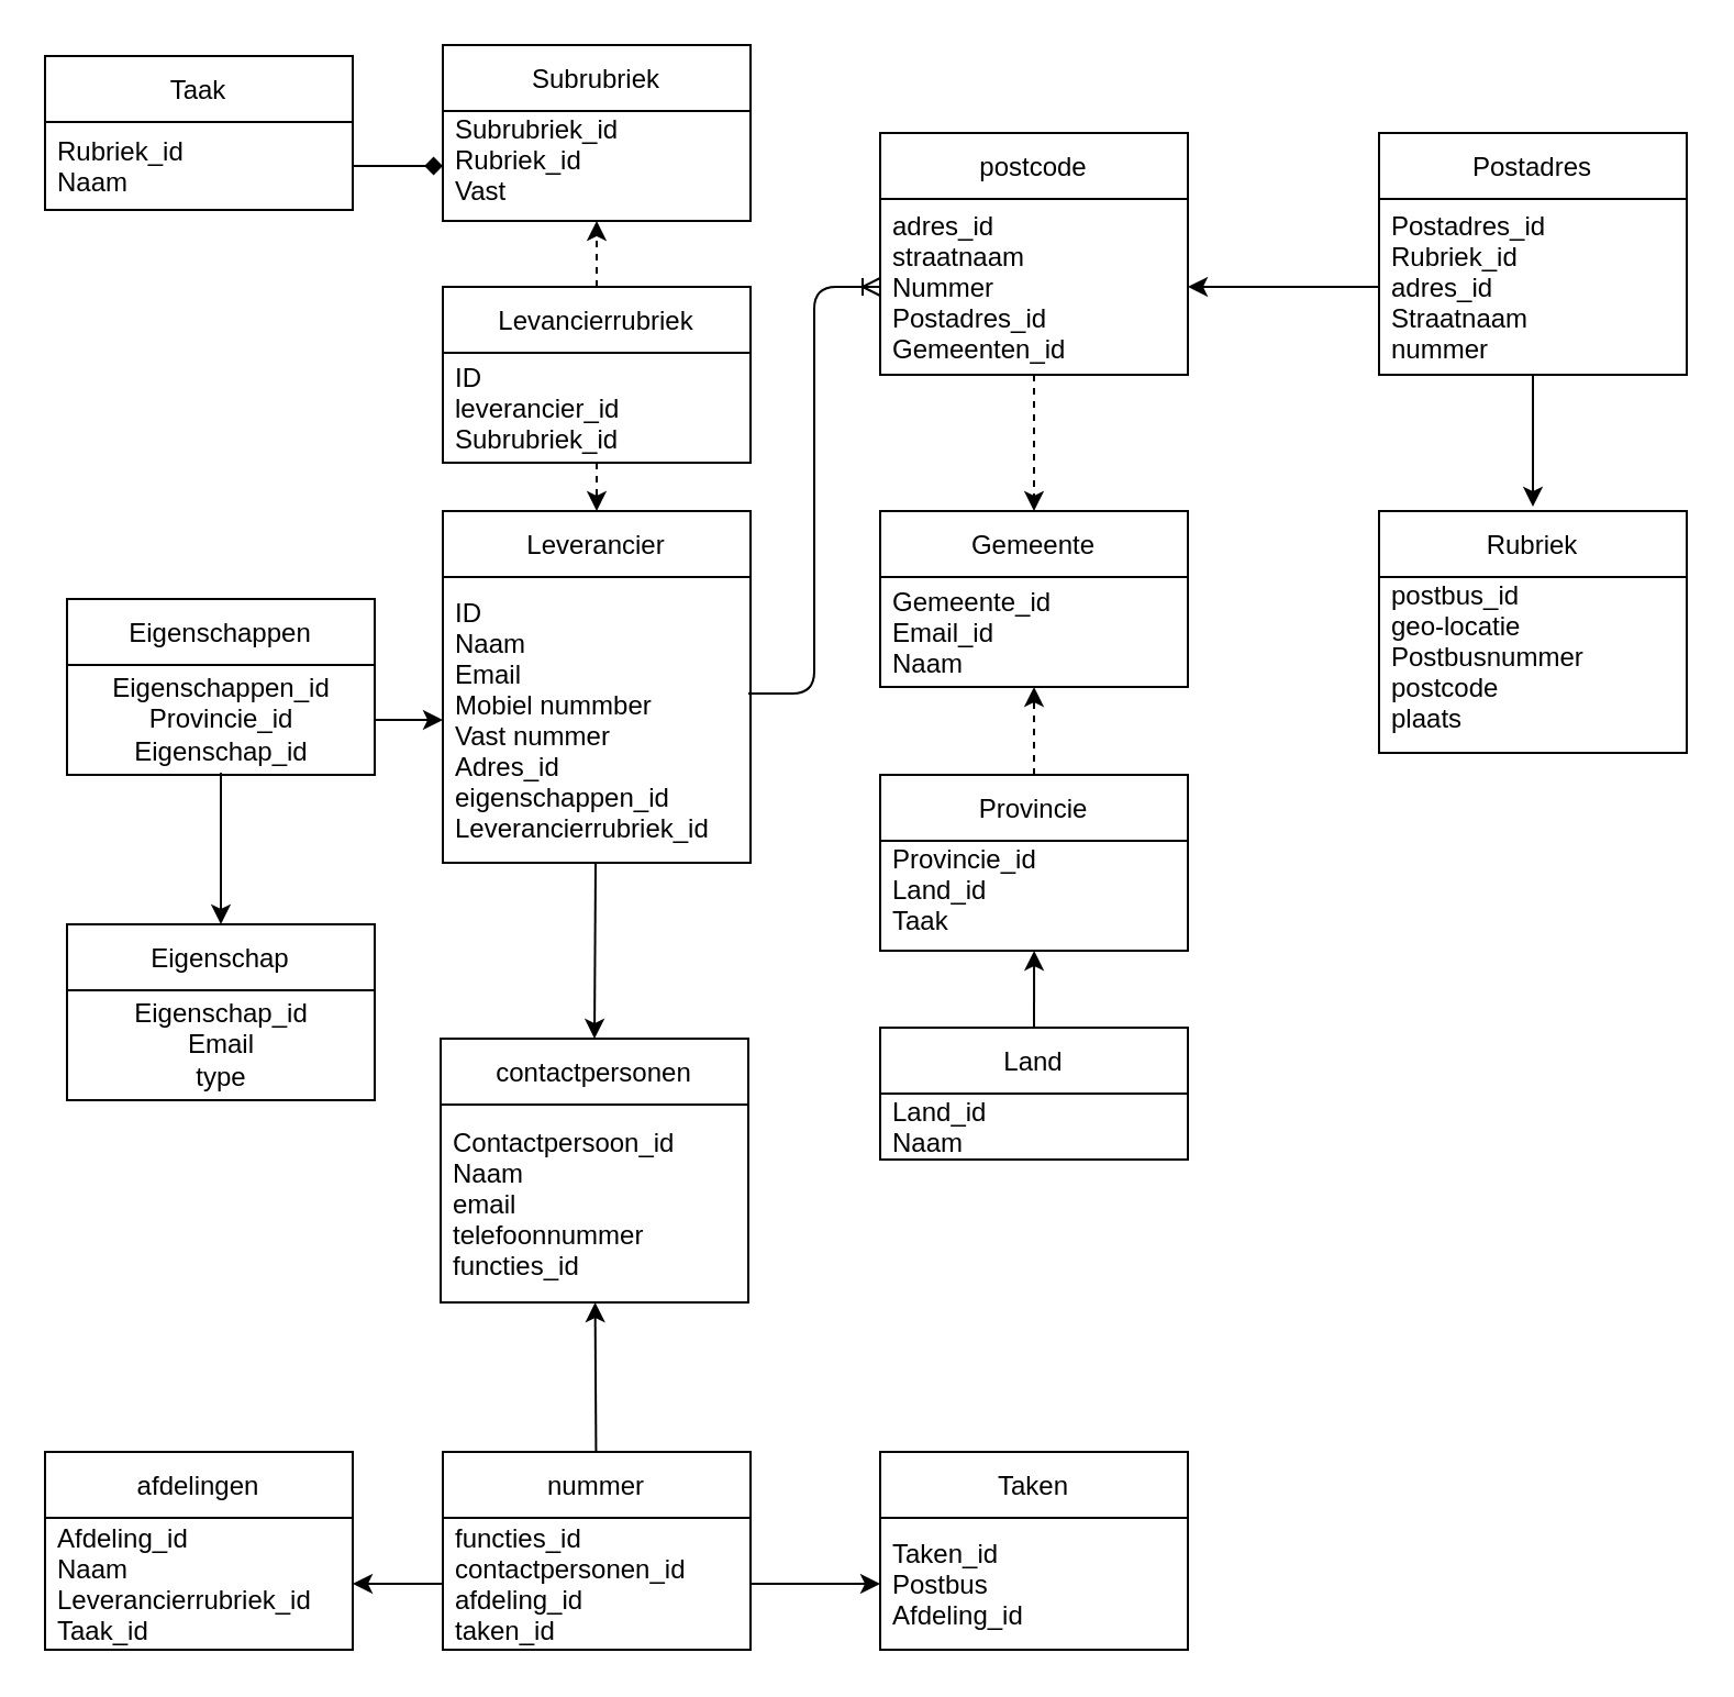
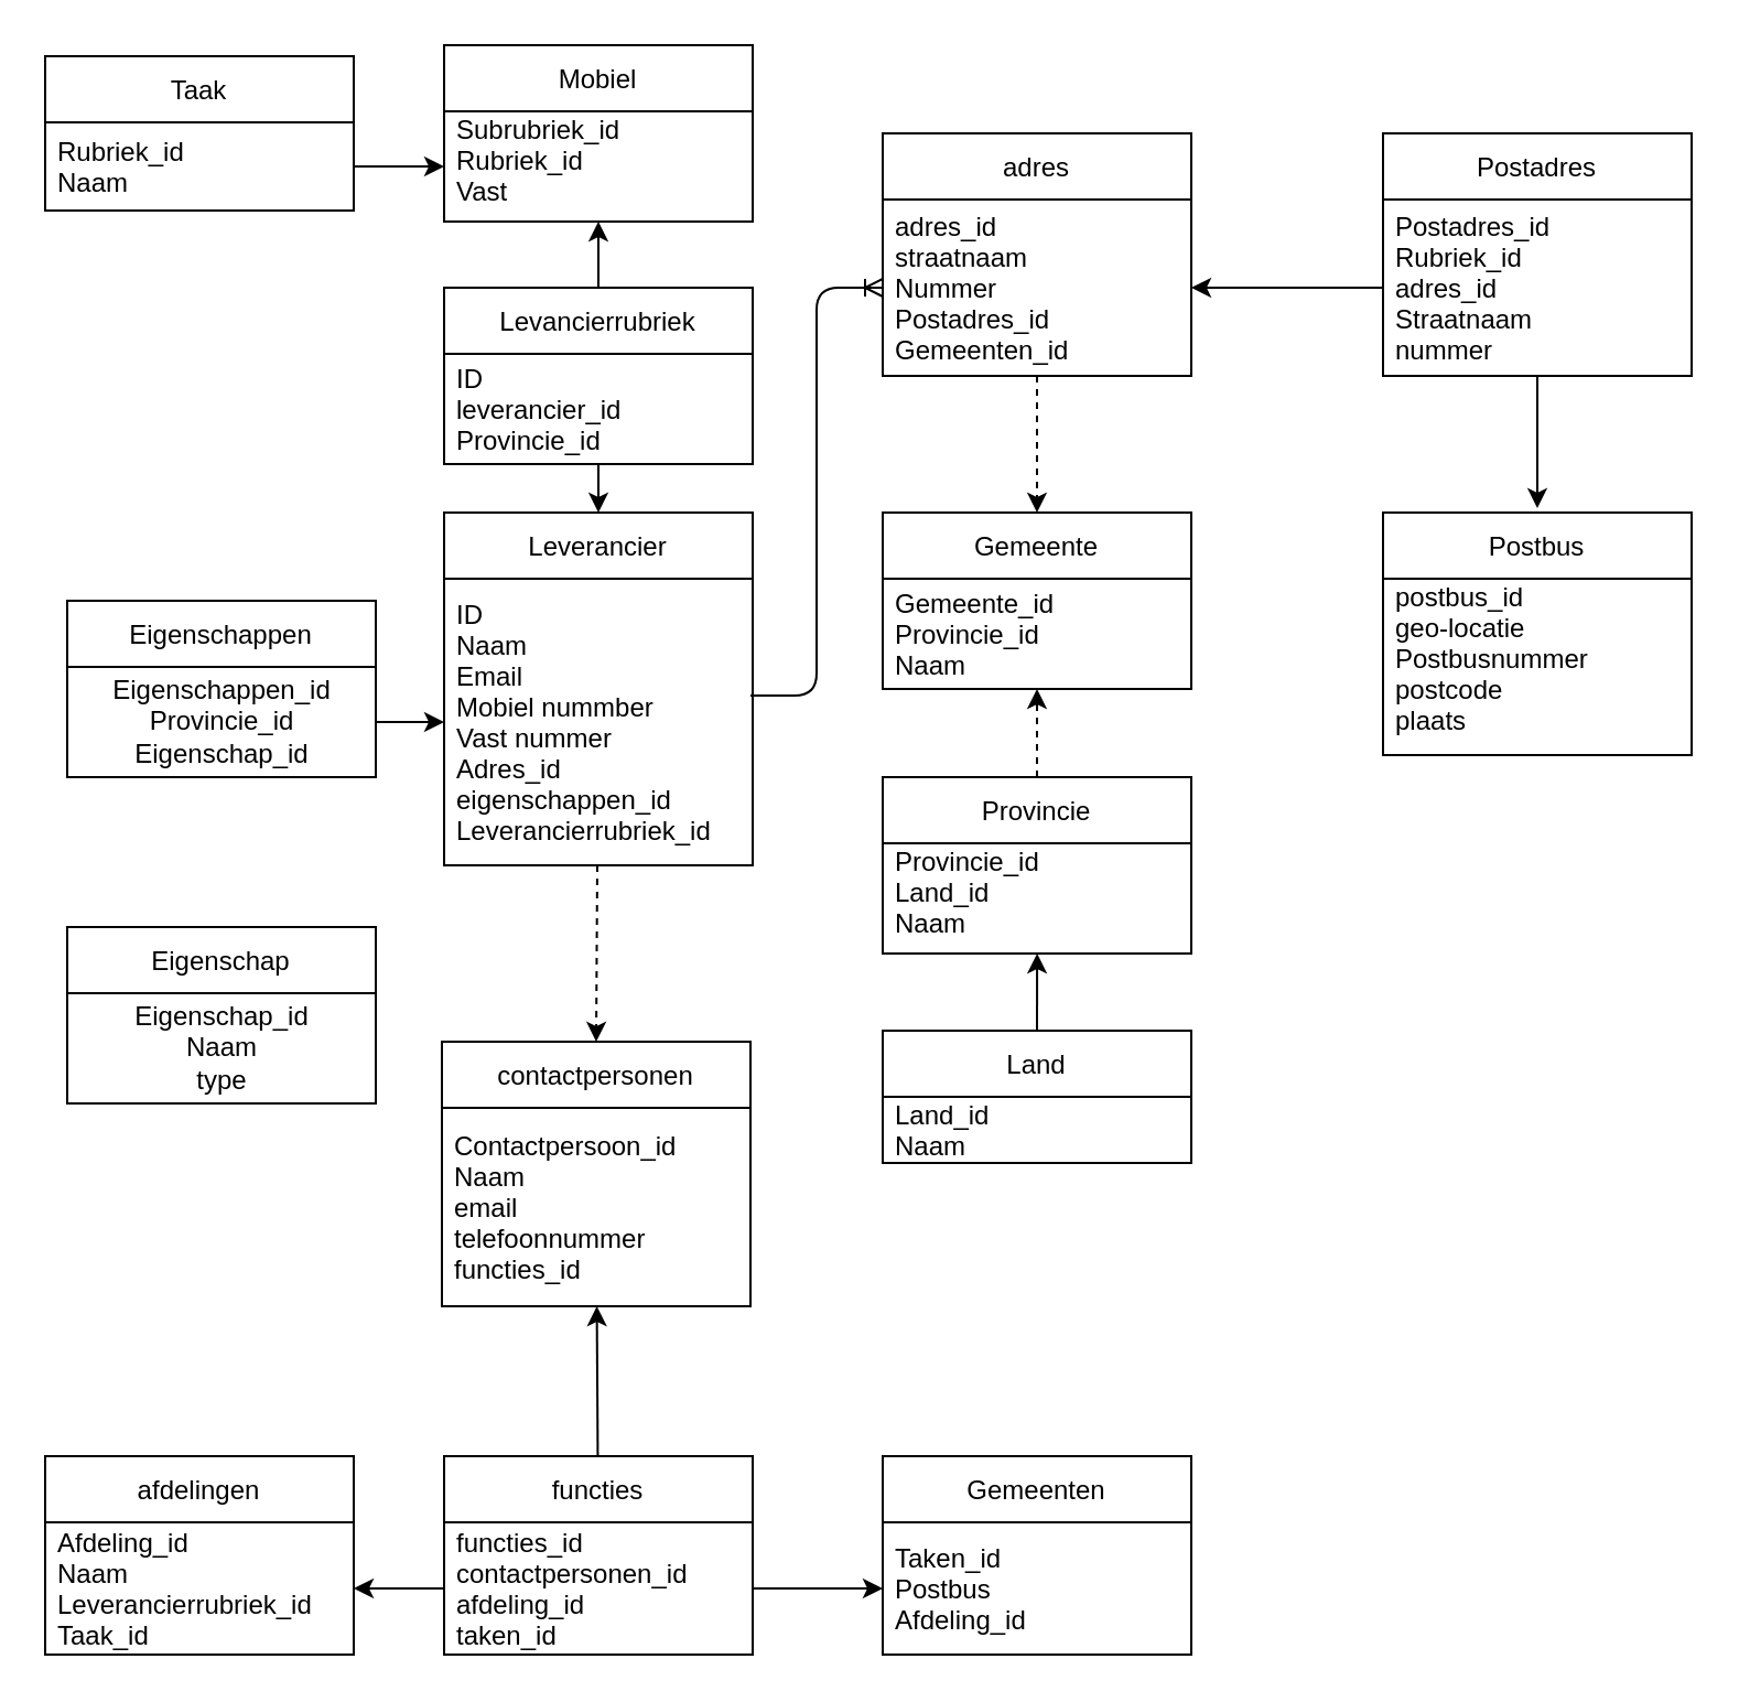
- <mxCell id="23" value="Subrubriek" style="swimlane;fontStyle=0;childLayout=stackLayout;horizontal=1;startSize=30;horizontalStack=0;resizeParent=1;resizeParentMax=0;resizeLast=0;collapsible=1;marginBottom=0;" parent="1" vertex="1"><mxGeometry x="201" y="20" width="140" height="80" as="geometry"><mxRectangle y="115" width="90" height="30" as="alternateBounds" /></mxGeometry></mxCell>
+ <mxCell id="23" value="Mobiel" style="swimlane;fontStyle=0;childLayout=stackLayout;horizontal=1;startSize=30;horizontalStack=0;resizeParent=1;resizeParentMax=0;resizeLast=0;collapsible=1;marginBottom=0;" parent="1" vertex="1"><mxGeometry x="201" y="20" width="140" height="80" as="geometry"><mxRectangle y="115" width="90" height="30" as="alternateBounds" /></mxGeometry></mxCell>
- <mxCell id="22" value="" style="edgeStyle=none;html=1;entryX=0;entryY=0.5;entryDx=0;entryDy=0;exitX=1;exitY=0.5;exitDx=0;exitDy=0;endArrow=diamond;" edge="1" parent="1" source="6" target="24"><mxGeometry relative="1" as="geometry"><mxPoint x="150" y="120" as="sourcePoint" /></mxGeometry></mxCell>
+ <mxCell id="22" value="" style="edgeStyle=none;html=1;entryX=0;entryY=0.5;entryDx=0;entryDy=0;exitX=1;exitY=0.5;exitDx=0;exitDy=0;" edge="1" parent="1" source="6" target="24"><mxGeometry relative="1" as="geometry"><mxPoint x="150" y="120" as="sourcePoint" /></mxGeometry></mxCell>
- <mxCell id="8" value="postcode" style="swimlane;fontStyle=0;childLayout=stackLayout;horizontal=1;startSize=30;horizontalStack=0;resizeParent=1;resizeParentMax=0;resizeLast=0;collapsible=1;marginBottom=0;" parent="1" vertex="1"><mxGeometry x="400" y="60" width="140" height="110" as="geometry" /></mxCell>
+ <mxCell id="8" value="adres" style="swimlane;fontStyle=0;childLayout=stackLayout;horizontal=1;startSize=30;horizontalStack=0;resizeParent=1;resizeParentMax=0;resizeLast=0;collapsible=1;marginBottom=0;" parent="1" vertex="1"><mxGeometry x="400" y="60" width="140" height="110" as="geometry" /></mxCell>
- <mxCell id="36" value="" style="edgeStyle=none;html=1;dashed=1;" edge="1" parent="1" source="37" target="24"><mxGeometry relative="1" as="geometry" /></mxCell>
+ <mxCell id="36" value="" style="edgeStyle=none;html=1;" edge="1" parent="1" source="37" target="24"><mxGeometry relative="1" as="geometry" /></mxCell>
- <mxCell id="38" value="ID&#10;leverancier_id&#10;Subrubriek_id" style="text;strokeColor=none;fillColor=none;align=left;verticalAlign=middle;spacingLeft=4;spacingRight=4;overflow=hidden;points=[[0,0.5],[1,0.5]];portConstraint=eastwest;rotatable=0;" parent="37" vertex="1"><mxGeometry y="30" width="140" height="50" as="geometry" /></mxCell>
+ <mxCell id="38" value="ID&#10;leverancier_id&#10;Provincie_id" style="text;strokeColor=none;fillColor=none;align=left;verticalAlign=middle;spacingLeft=4;spacingRight=4;overflow=hidden;points=[[0,0.5],[1,0.5]];portConstraint=eastwest;rotatable=0;" parent="37" vertex="1"><mxGeometry y="30" width="140" height="50" as="geometry" /></mxCell>
- <mxCell id="35" value="" style="edgeStyle=none;html=1;entryX=0.5;entryY=0;entryDx=0;entryDy=0;dashed=1;" parent="1" source="37" target="3" edge="1"><mxGeometry relative="1" as="geometry"><mxPoint x="260" y="220" as="targetPoint" /></mxGeometry></mxCell>
+ <mxCell id="35" value="" style="edgeStyle=none;html=1;entryX=0.5;entryY=0;entryDx=0;entryDy=0;" parent="1" source="37" target="3" edge="1"><mxGeometry relative="1" as="geometry"><mxPoint x="260" y="220" as="targetPoint" /></mxGeometry></mxCell>
- <mxCell id="18" value="Rubriek" style="swimlane;fontStyle=0;childLayout=stackLayout;horizontal=1;startSize=30;horizontalStack=0;resizeParent=1;resizeParentMax=0;resizeLast=0;collapsible=1;marginBottom=0;" parent="1" vertex="1"><mxGeometry x="627" y="232" width="140" height="110" as="geometry" /></mxCell>
+ <mxCell id="18" value="Postbus" style="swimlane;fontStyle=0;childLayout=stackLayout;horizontal=1;startSize=30;horizontalStack=0;resizeParent=1;resizeParentMax=0;resizeLast=0;collapsible=1;marginBottom=0;" parent="1" vertex="1"><mxGeometry x="627" y="232" width="140" height="110" as="geometry" /></mxCell>
- <mxCell id="11" value="Gemeente_id&#10;Email_id&#10;Naam" style="text;strokeColor=none;fillColor=none;align=left;verticalAlign=middle;spacingLeft=4;spacingRight=4;overflow=hidden;points=[[0,0.5],[1,0.5]];portConstraint=eastwest;rotatable=0;" parent="10" vertex="1"><mxGeometry y="30" width="140" height="50" as="geometry" /></mxCell>
+ <mxCell id="11" value="Gemeente_id&#10;Provincie_id&#10;Naam" style="text;strokeColor=none;fillColor=none;align=left;verticalAlign=middle;spacingLeft=4;spacingRight=4;overflow=hidden;points=[[0,0.5],[1,0.5]];portConstraint=eastwest;rotatable=0;" parent="10" vertex="1"><mxGeometry y="30" width="140" height="50" as="geometry" /></mxCell>
- <mxCell id="30" value="" style="edgeStyle=none;html=1;entryX=0.5;entryY=0;entryDx=0;entryDy=0;exitX=0.5;exitY=0.98;exitDx=0;exitDy=0;exitPerimeter=0;" parent="1" source="32" target="33" edge="1"><mxGeometry relative="1" as="geometry"><mxPoint x="80" y="390" as="sourcePoint" /></mxGeometry></mxCell>
- <mxCell id="14" value="Provincie_id&#10;Land_id&#10;Taak&#10;" style="text;strokeColor=none;fillColor=none;align=left;verticalAlign=middle;spacingLeft=4;spacingRight=4;overflow=hidden;points=[[0,0.5],[1,0.5]];portConstraint=eastwest;rotatable=0;" parent="13" vertex="1"><mxGeometry y="30" width="140" height="50" as="geometry" /></mxCell>
+ <mxCell id="14" value="Provincie_id&#10;Land_id&#10;Naam&#10;" style="text;strokeColor=none;fillColor=none;align=left;verticalAlign=middle;spacingLeft=4;spacingRight=4;overflow=hidden;points=[[0,0.5],[1,0.5]];portConstraint=eastwest;rotatable=0;" parent="13" vertex="1"><mxGeometry y="30" width="140" height="50" as="geometry" /></mxCell>
- <mxCell id="2" value="" style="edgeStyle=none;html=1;entryX=0.5;entryY=0;entryDx=0;entryDy=0;" parent="1" source="3" target="15" edge="1"><mxGeometry relative="1" as="geometry" /></mxCell>
+ <mxCell id="2" value="" style="edgeStyle=none;html=1;entryX=0.5;entryY=0;entryDx=0;entryDy=0;dashed=1;" parent="1" source="3" target="15" edge="1"><mxGeometry relative="1" as="geometry" /></mxCell>
- <mxCell id="34" value="Eigenschap_id&lt;br&gt;Email&lt;br&gt;type" style="text;html=1;align=center;verticalAlign=middle;resizable=0;points=[];autosize=1;strokeColor=none;fillColor=none;" parent="33" vertex="1"><mxGeometry y="30" width="140" height="50" as="geometry" /></mxCell>
+ <mxCell id="34" value="Eigenschap_id&lt;br&gt;Naam&lt;br&gt;type" style="text;html=1;align=center;verticalAlign=middle;resizable=0;points=[];autosize=1;strokeColor=none;fillColor=none;" parent="33" vertex="1"><mxGeometry y="30" width="140" height="50" as="geometry" /></mxCell>
- <mxCell id="45" value="nummer" style="swimlane;fontStyle=0;childLayout=stackLayout;horizontal=1;startSize=30;horizontalStack=0;resizeParent=1;resizeParentMax=0;resizeLast=0;collapsible=1;marginBottom=0;" parent="1" vertex="1"><mxGeometry x="201" y="660" width="140" height="90" as="geometry" /></mxCell>
+ <mxCell id="45" value="functies" style="swimlane;fontStyle=0;childLayout=stackLayout;horizontal=1;startSize=30;horizontalStack=0;resizeParent=1;resizeParentMax=0;resizeLast=0;collapsible=1;marginBottom=0;" parent="1" vertex="1"><mxGeometry x="201" y="660" width="140" height="90" as="geometry" /></mxCell>
- <mxCell id="28" value="Taken" style="swimlane;fontStyle=0;childLayout=stackLayout;horizontal=1;startSize=30;horizontalStack=0;resizeParent=1;resizeParentMax=0;resizeLast=0;collapsible=1;marginBottom=0;" parent="1" vertex="1"><mxGeometry x="400" y="660" width="140" height="90" as="geometry" /></mxCell>
+ <mxCell id="28" value="Gemeenten" style="swimlane;fontStyle=0;childLayout=stackLayout;horizontal=1;startSize=30;horizontalStack=0;resizeParent=1;resizeParentMax=0;resizeLast=0;collapsible=1;marginBottom=0;" parent="1" vertex="1"><mxGeometry x="400" y="660" width="140" height="90" as="geometry" /></mxCell>
